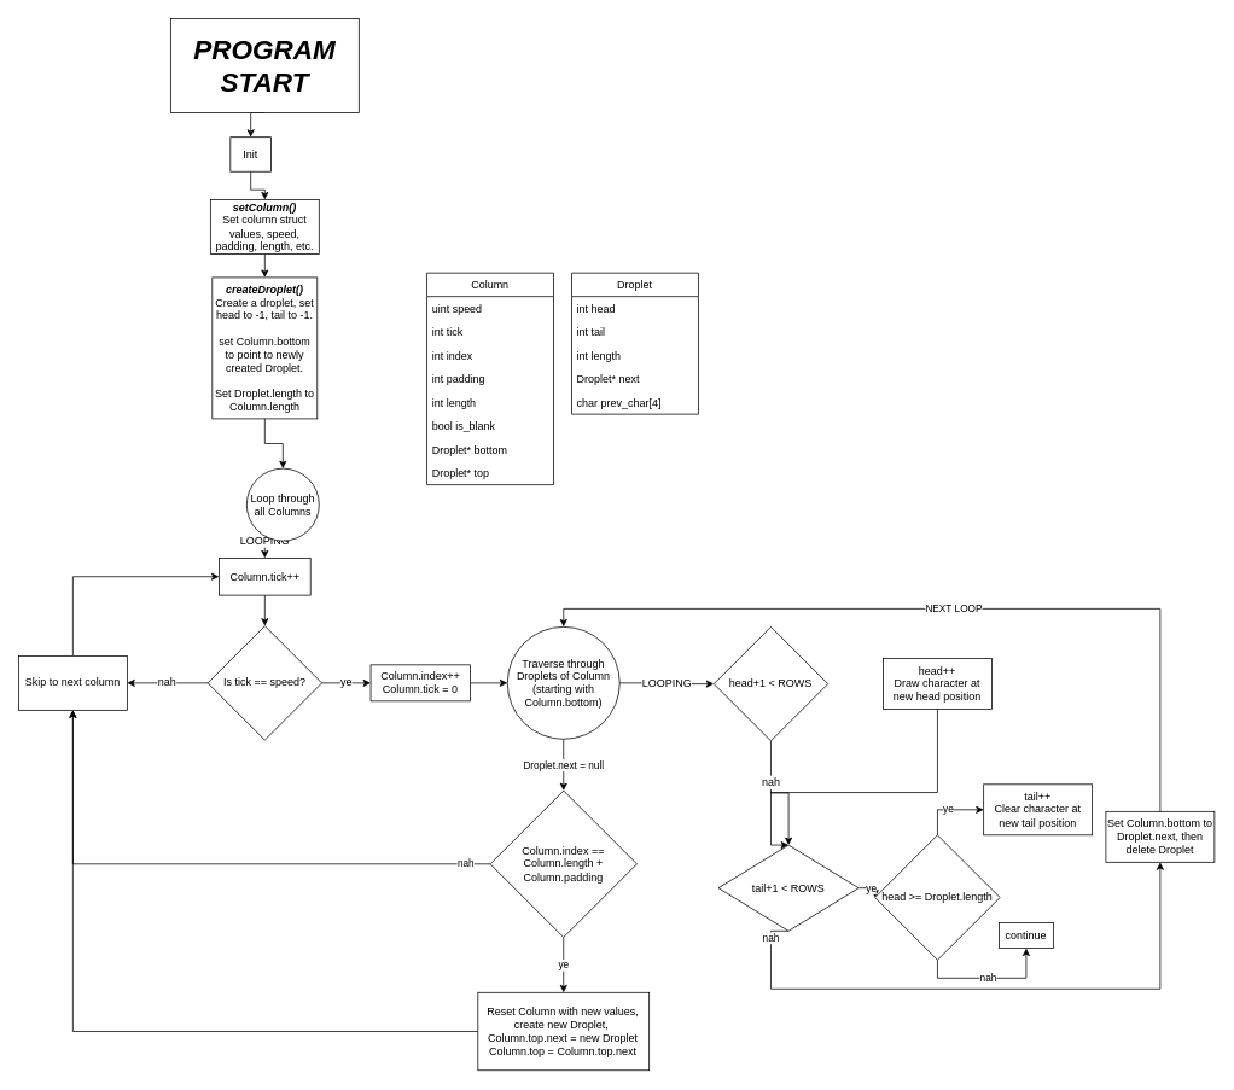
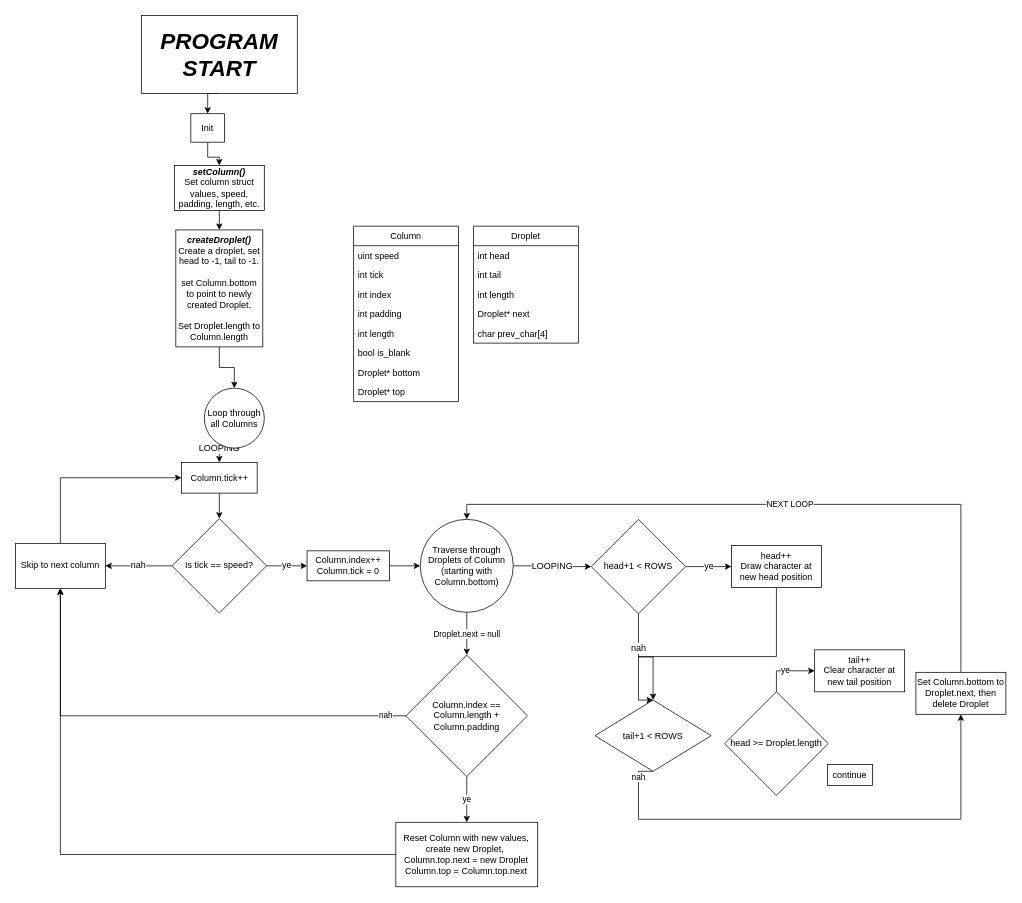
+ <mxCell id="24" value="ye" style="edgeStyle=orthogonalEdgeStyle;rounded=0;orthogonalLoop=1;jettySize=auto;html=1;exitX=1;exitY=0.5;exitDx=0;exitDy=0;fontSize=12;entryX=0;entryY=0.5;entryDx=0;entryDy=0;" parent="1" source="26" target="28" edge="1"><mxGeometry relative="1" as="geometry"><mxPoint x="945.655" y="763" as="targetPoint" /></mxGeometry></mxCell>
- <mxCell id="30" value="ye" style="edgeStyle=orthogonalEdgeStyle;rounded=0;orthogonalLoop=1;jettySize=auto;html=1;exitX=1;exitY=0.5;exitDx=0;exitDy=0;entryX=0;entryY=0.5;entryDx=0;entryDy=0;" edge="1" parent="1" source="31" target="57"><mxGeometry relative="1" as="geometry" /></mxCell>
- <mxCell id="56" value="nah" style="edgeStyle=orthogonalEdgeStyle;rounded=0;orthogonalLoop=1;jettySize=auto;html=1;exitX=0.5;exitY=1;exitDx=0;exitDy=0;entryX=0.5;entryY=1;entryDx=0;entryDy=0;" edge="1" parent="1" source="57" target="58"><mxGeometry relative="1" as="geometry" /></mxCell>
